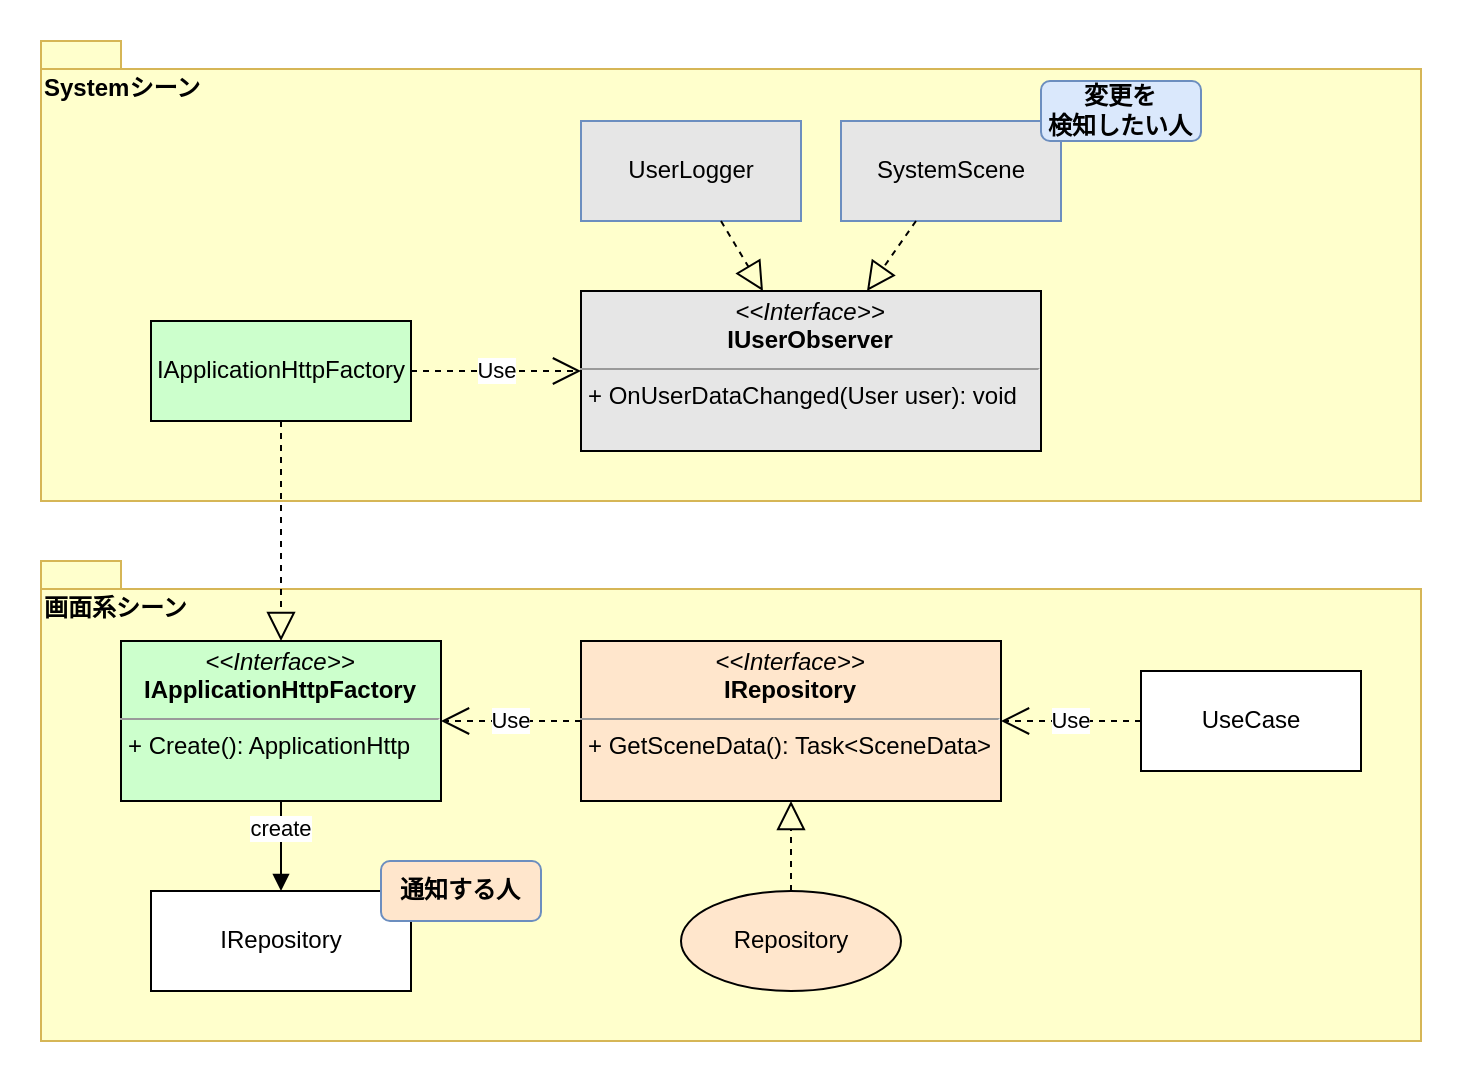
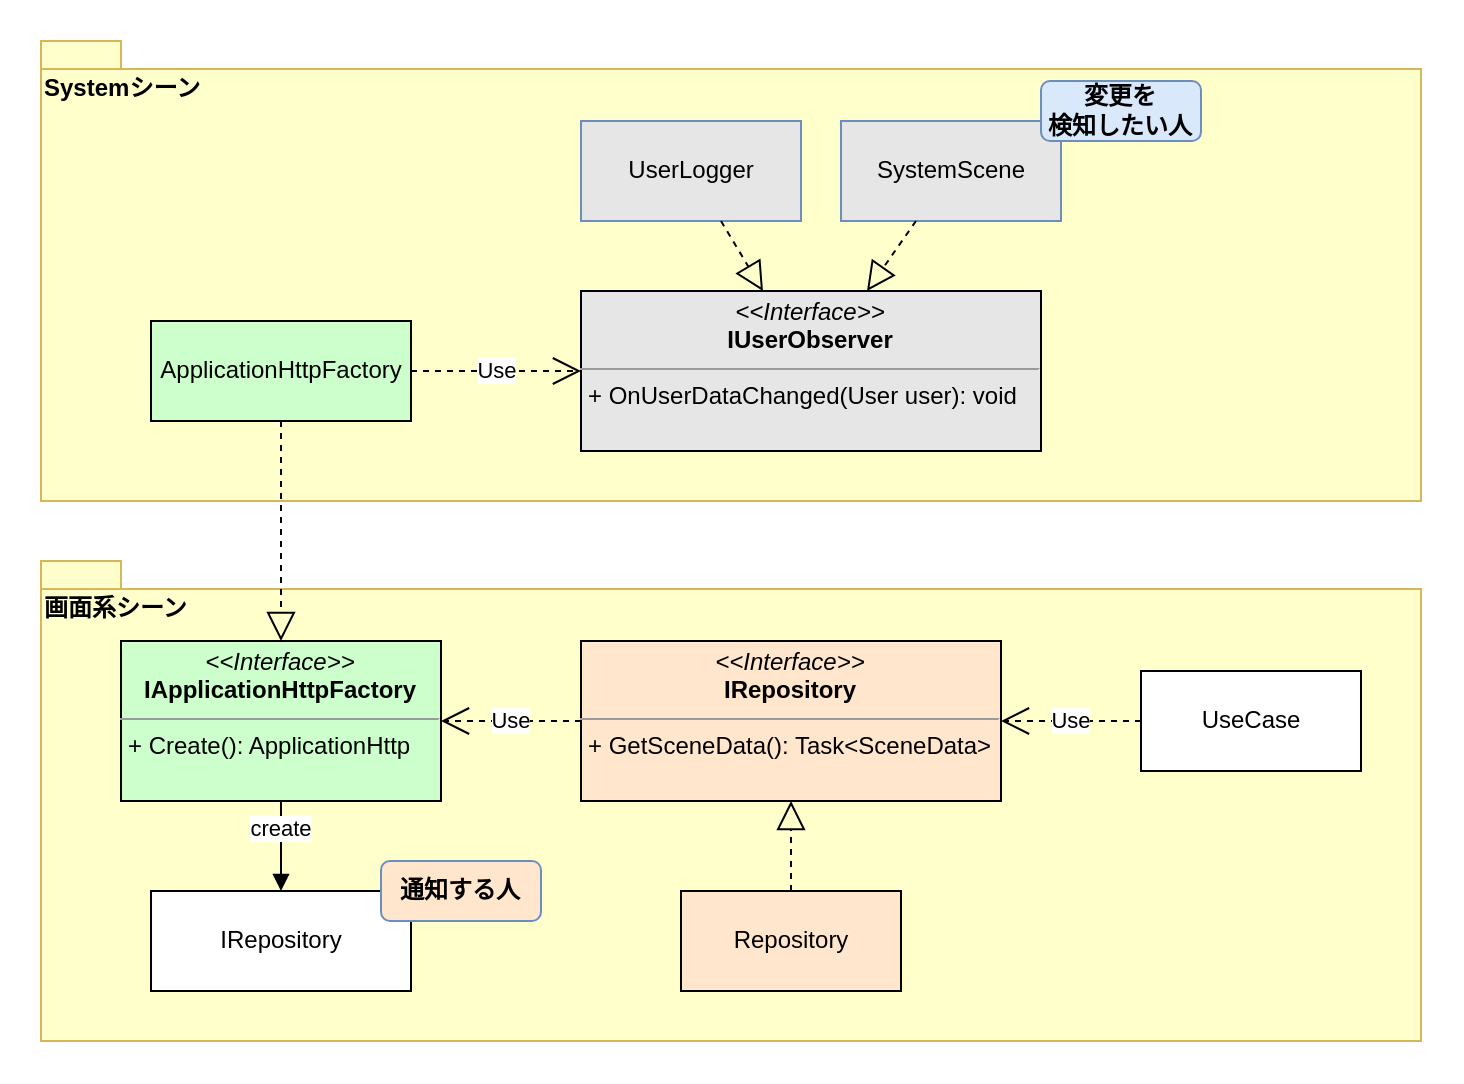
- <mxCell id="9" value="IApplicationHttpFactory" style="html=1;fillColor=#CCFFCC;" parent="1" vertex="1"><mxGeometry x="75" y="160" width="130" height="50" as="geometry" /></mxCell>
+ <mxCell id="9" value="ApplicationHttpFactory" style="html=1;fillColor=#CCFFCC;" parent="1" vertex="1"><mxGeometry x="75" y="160" width="130" height="50" as="geometry" /></mxCell>
- <mxCell id="7" value="Repository" style="ellipse;html=1;fillColor=#FFE6CC;" parent="1" vertex="1"><mxGeometry x="340" y="445" width="110" height="50" as="geometry" /></mxCell>
+ <mxCell id="7" value="Repository" style="html=1;fillColor=#FFE6CC;" parent="1" vertex="1"><mxGeometry x="340" y="445" width="110" height="50" as="geometry" /></mxCell>
